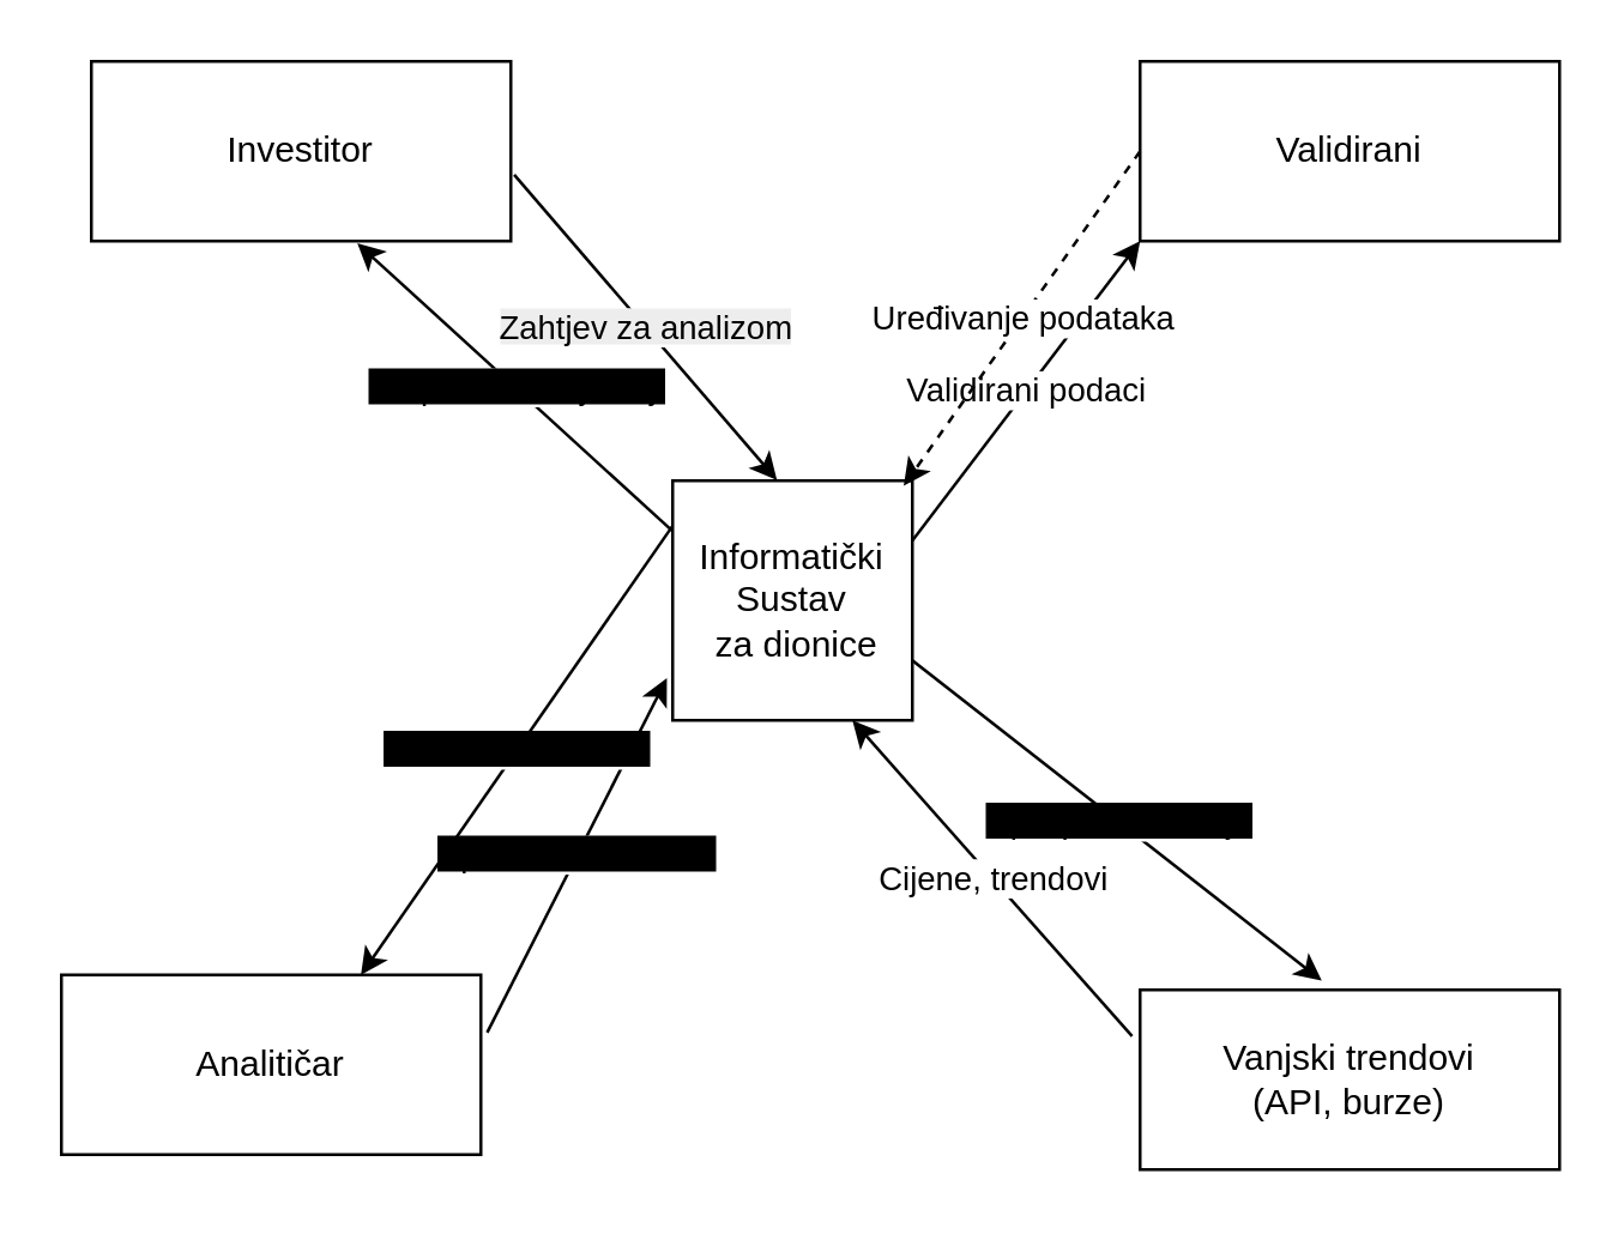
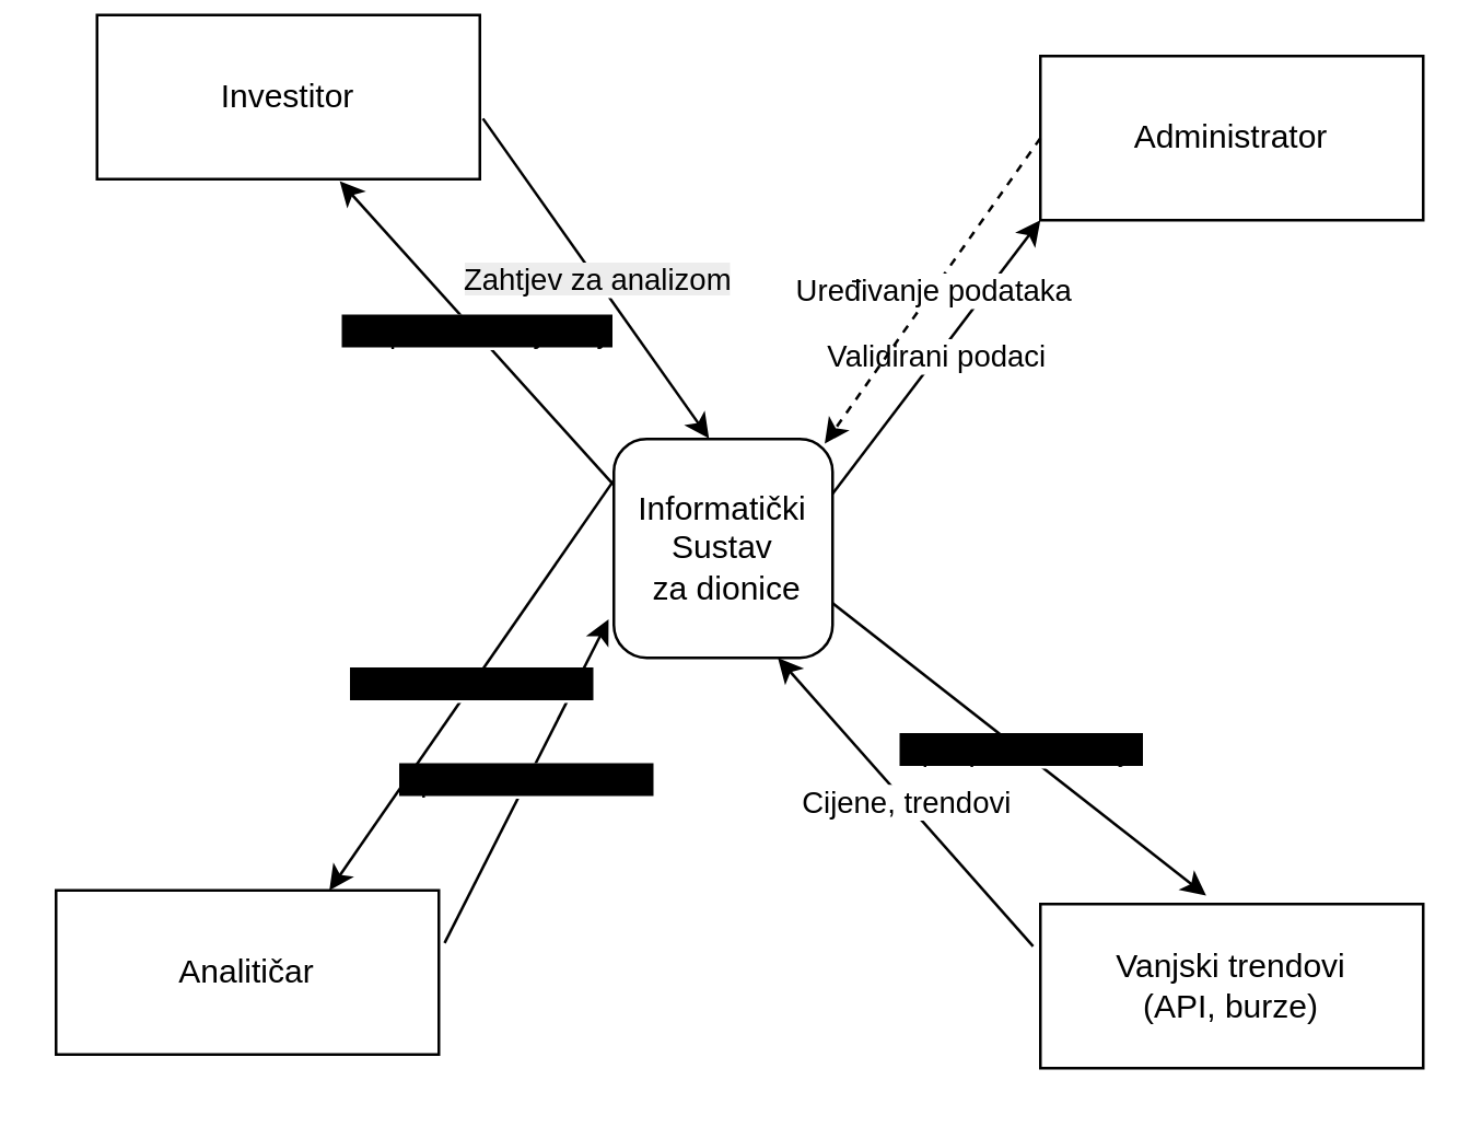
- <mxCell id="9" value="&lt;font&gt;Investitor&lt;/font&gt;" style="rounded=0;whiteSpace=wrap;html=1;fontColor=light-dark(#000000,#000000);fillColor=light-dark(#FFFFFF,#E0E0E0);strokeColor=light-dark(#000000,#000000);" parent="1" vertex="1"><mxGeometry x="30" y="20" width="140" height="60" as="geometry" /></mxCell>
+ <mxCell id="9" value="&lt;font&gt;Investitor&lt;/font&gt;" style="rounded=0;whiteSpace=wrap;html=1;fontColor=light-dark(#000000,#000000);fillColor=light-dark(#FFFFFF,#E0E0E0);strokeColor=light-dark(#000000,#000000);" parent="1" vertex="1"><mxGeometry x="35" y="5" width="140" height="60" as="geometry" /></mxCell>
- <mxCell id="4" value="&lt;font&gt;Validirani&lt;/font&gt;" style="rounded=0;whiteSpace=wrap;html=1;fontColor=light-dark(#000000,#000000);fillColor=light-dark(#FFFFFF,#E0E0E0);strokeColor=light-dark(#000000,#000000);" parent="1" vertex="1"><mxGeometry x="380" y="20" width="140" height="60" as="geometry" /></mxCell>
+ <mxCell id="4" value="&lt;font&gt;Administrator&lt;/font&gt;" style="rounded=0;whiteSpace=wrap;html=1;fontColor=light-dark(#000000,#000000);fillColor=light-dark(#FFFFFF,#E0E0E0);strokeColor=light-dark(#000000,#000000);" parent="1" vertex="1"><mxGeometry x="380" y="20" width="140" height="60" as="geometry" /></mxCell>
- <mxCell id="2" value="&lt;font style=&quot;color: light-dark(rgb(0, 0, 0), rgb(0, 0, 0));&quot;&gt;Informatički&lt;br&gt;Sustav&lt;br&gt;&amp;nbsp;za dionice&lt;/font&gt;" style="whiteSpace=wrap;html=1;aspect=fixed;fillColor=light-dark(#FFFFFF,#E0E0E0);labelBorderColor=none;strokeColor=light-dark(#000000,#000000);" parent="1" vertex="1"><mxGeometry x="224" y="160" width="80" height="80" as="geometry" /></mxCell>
+ <mxCell id="2" value="&lt;font style=&quot;color: light-dark(rgb(0, 0, 0), rgb(0, 0, 0));&quot;&gt;Informatički&lt;br&gt;Sustav&lt;br&gt;&amp;nbsp;za dionice&lt;/font&gt;" style="whiteSpace=wrap;html=1;aspect=fixed;fillColor=light-dark(#FFFFFF,#E0E0E0);labelBorderColor=none;strokeColor=light-dark(#000000,#000000);rounded=1;" parent="1" vertex="1"><mxGeometry x="224" y="160" width="80" height="80" as="geometry" /></mxCell>
